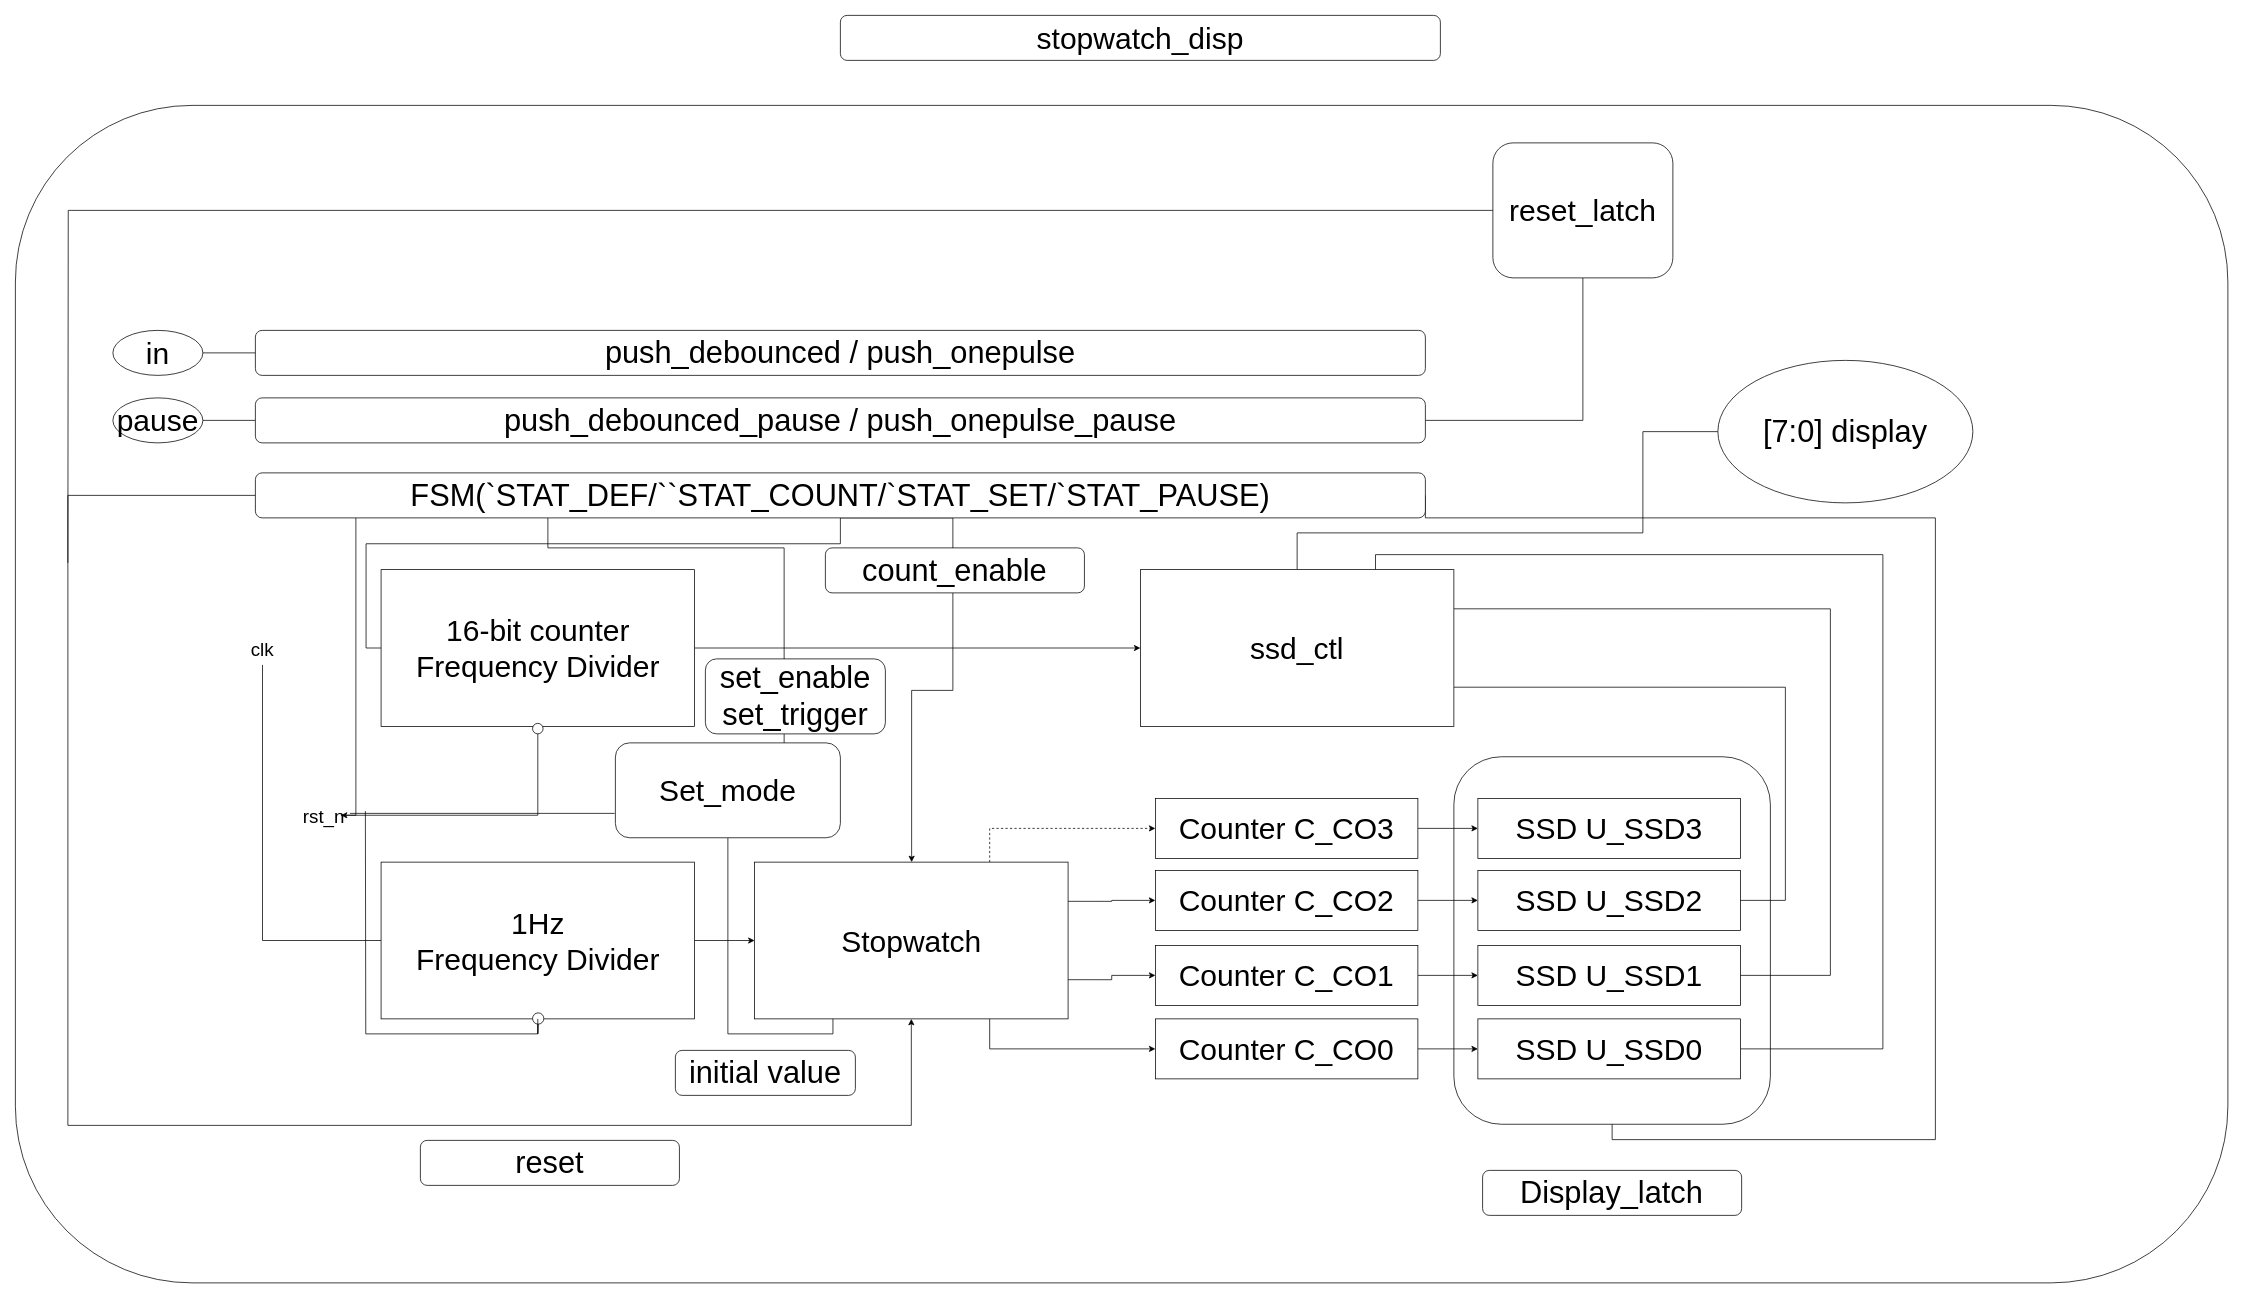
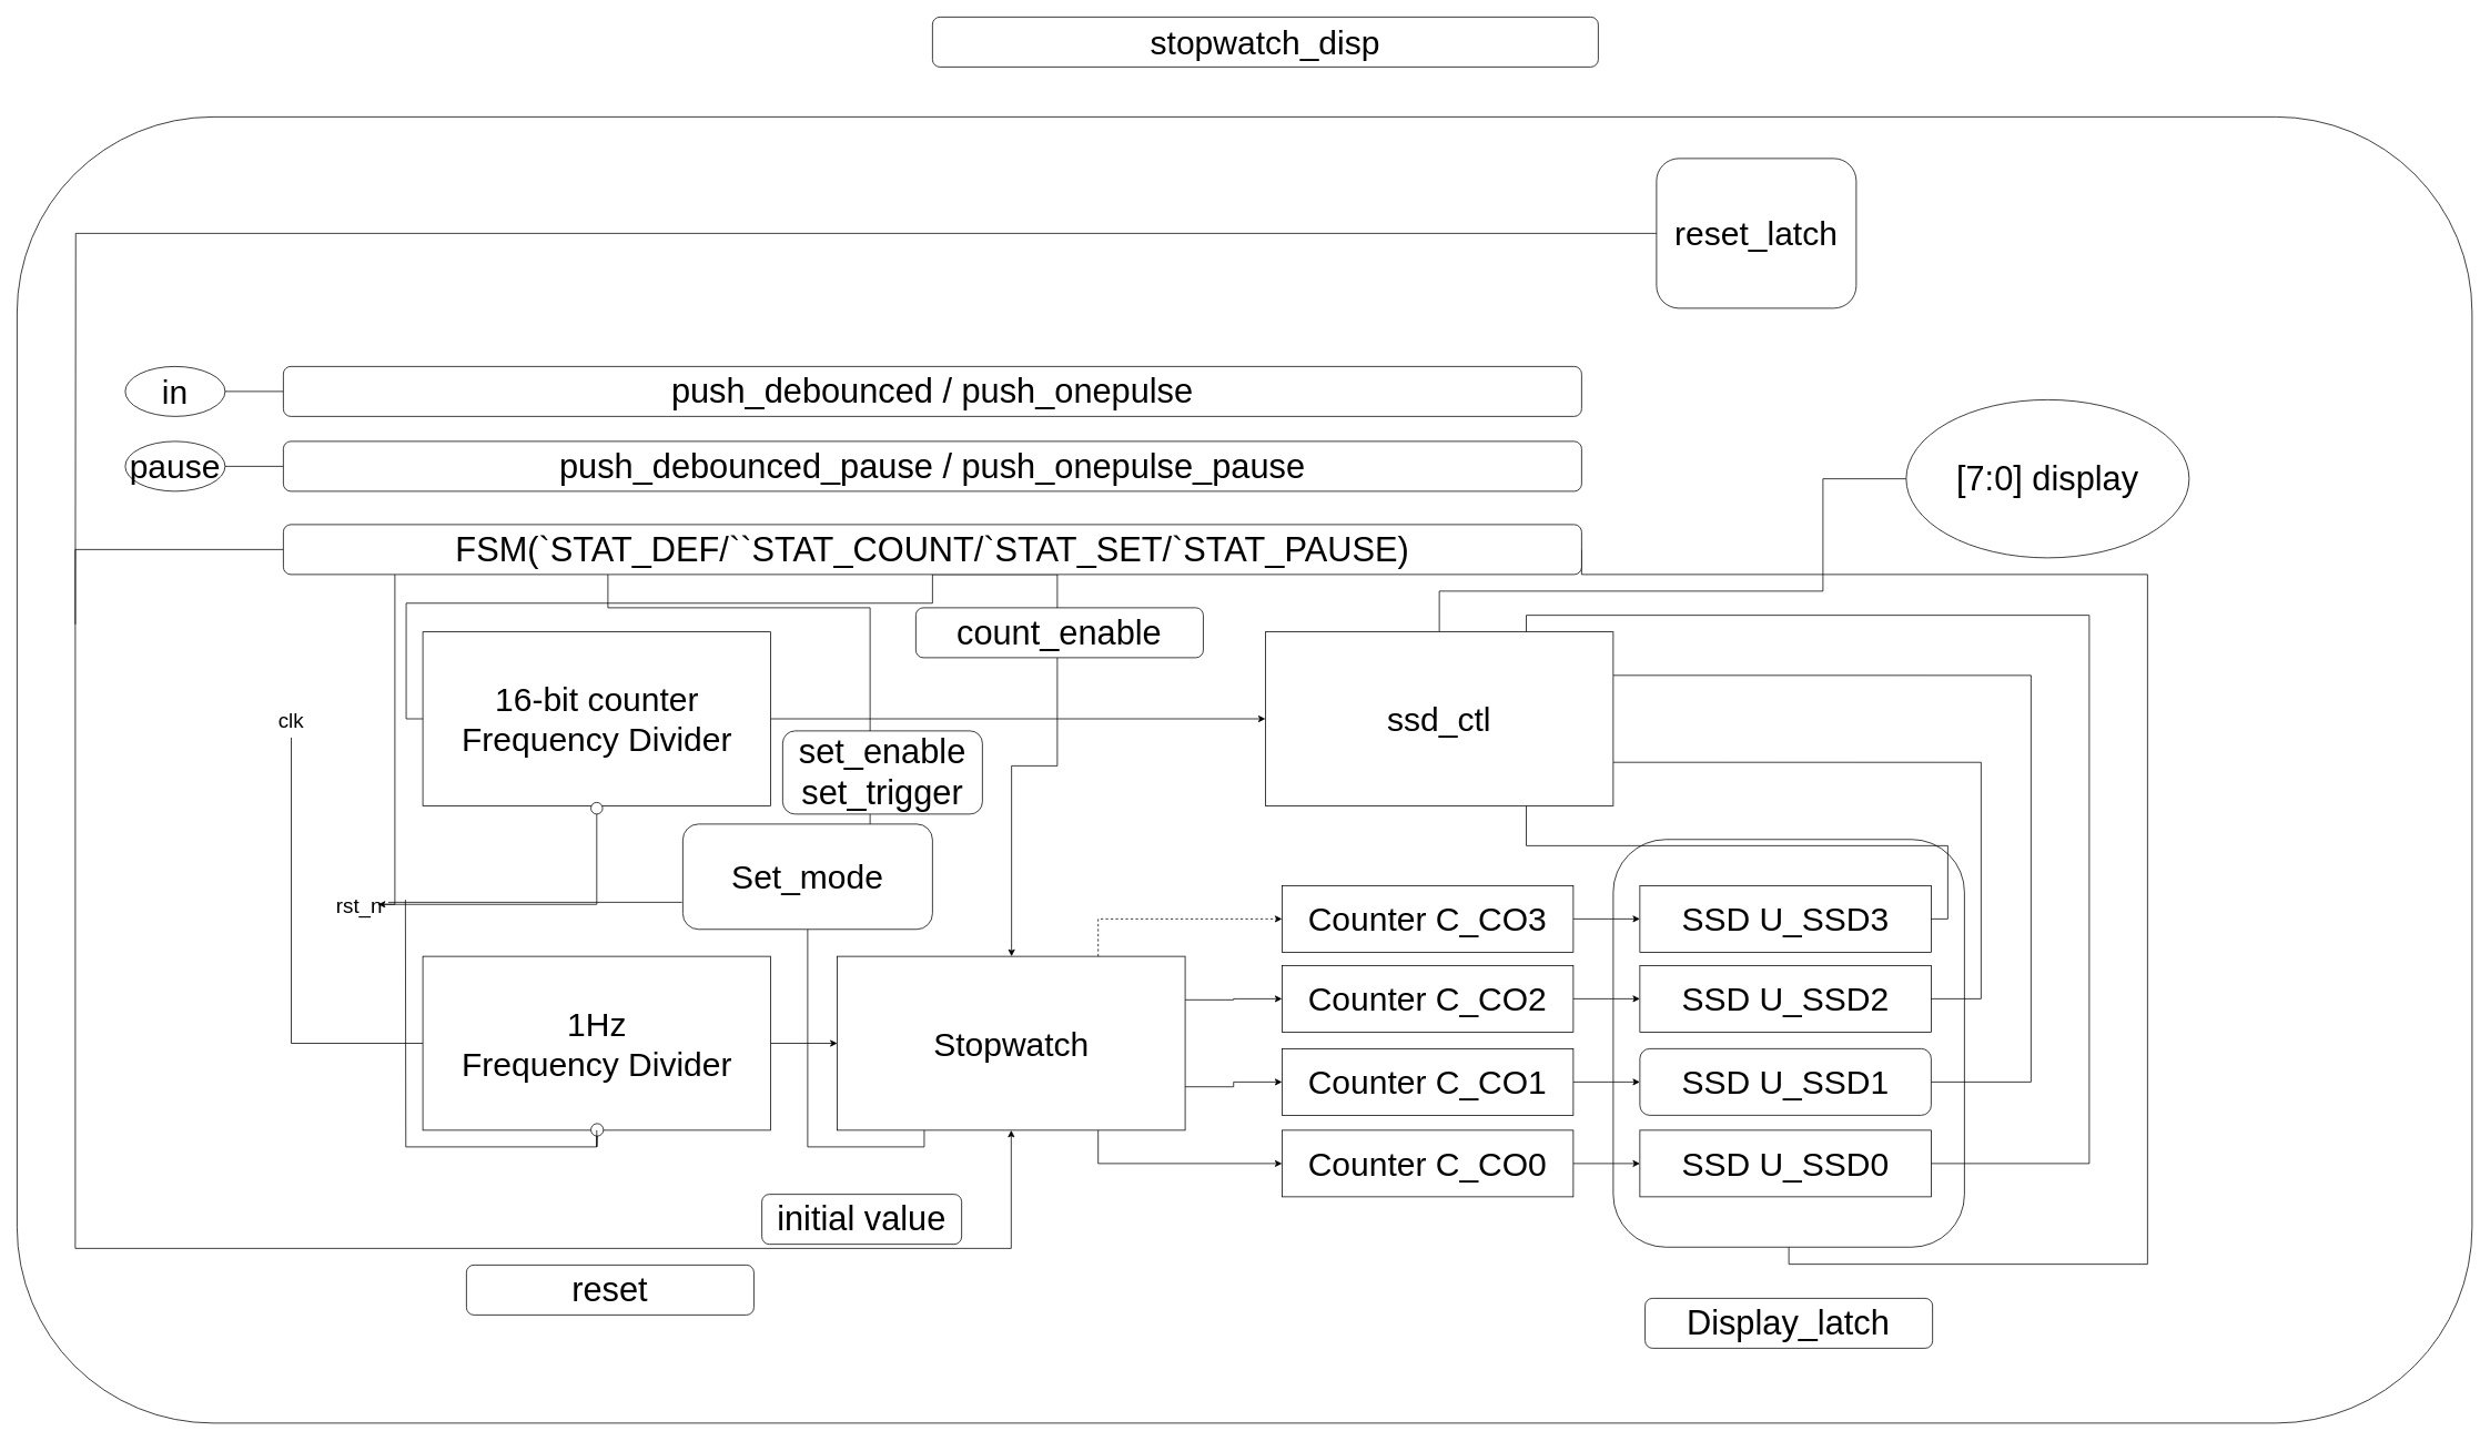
- <mxCell id="51" value="" style="edgeStyle=orthogonalEdgeStyle;rounded=0;orthogonalLoop=1;jettySize=auto;html=1;fontSize=40;endArrow=none;endFill=0;" edge="1" parent="1" source="52" target="58"><mxGeometry relative="1" as="geometry" /></mxCell>
+ <mxCell id="44" style="edgeStyle=orthogonalEdgeStyle;rounded=0;orthogonalLoop=1;jettySize=auto;html=1;exitX=0.75;exitY=1;exitDx=0;exitDy=0;entryX=1;entryY=0.5;entryDx=0;entryDy=0;fontSize=41;endArrow=none;endFill=0;" edge="1" parent="1" source="48" target="39"><mxGeometry relative="1" as="geometry" /></mxCell>
- <mxCell id="41" value="&lt;span style=&quot;font-size: 40px&quot;&gt;SSD U_SSD1&lt;/span&gt;" style="rounded=0;whiteSpace=wrap;html=1;fillColor=default;" vertex="1" parent="1"><mxGeometry x="1970" y="1260" width="350" height="80" as="geometry" /></mxCell>
+ <mxCell id="41" value="&lt;span style=&quot;font-size: 40px&quot;&gt;SSD U_SSD1&lt;/span&gt;" style="whiteSpace=wrap;html=1;fillColor=default;rounded=1;" vertex="1" parent="1"><mxGeometry x="1970" y="1260" width="350" height="80" as="geometry" /></mxCell>
- <mxCell id="64" value="initial value" style="rounded=1;whiteSpace=wrap;html=1;fontSize=41;" vertex="1" parent="1"><mxGeometry x="900" y="1400" width="240" height="60" as="geometry" /></mxCell>
+ <mxCell id="64" value="initial value" style="rounded=1;whiteSpace=wrap;html=1;fontSize=41;" vertex="1" parent="1"><mxGeometry x="915" y="1435" width="240" height="60" as="geometry" /></mxCell>
